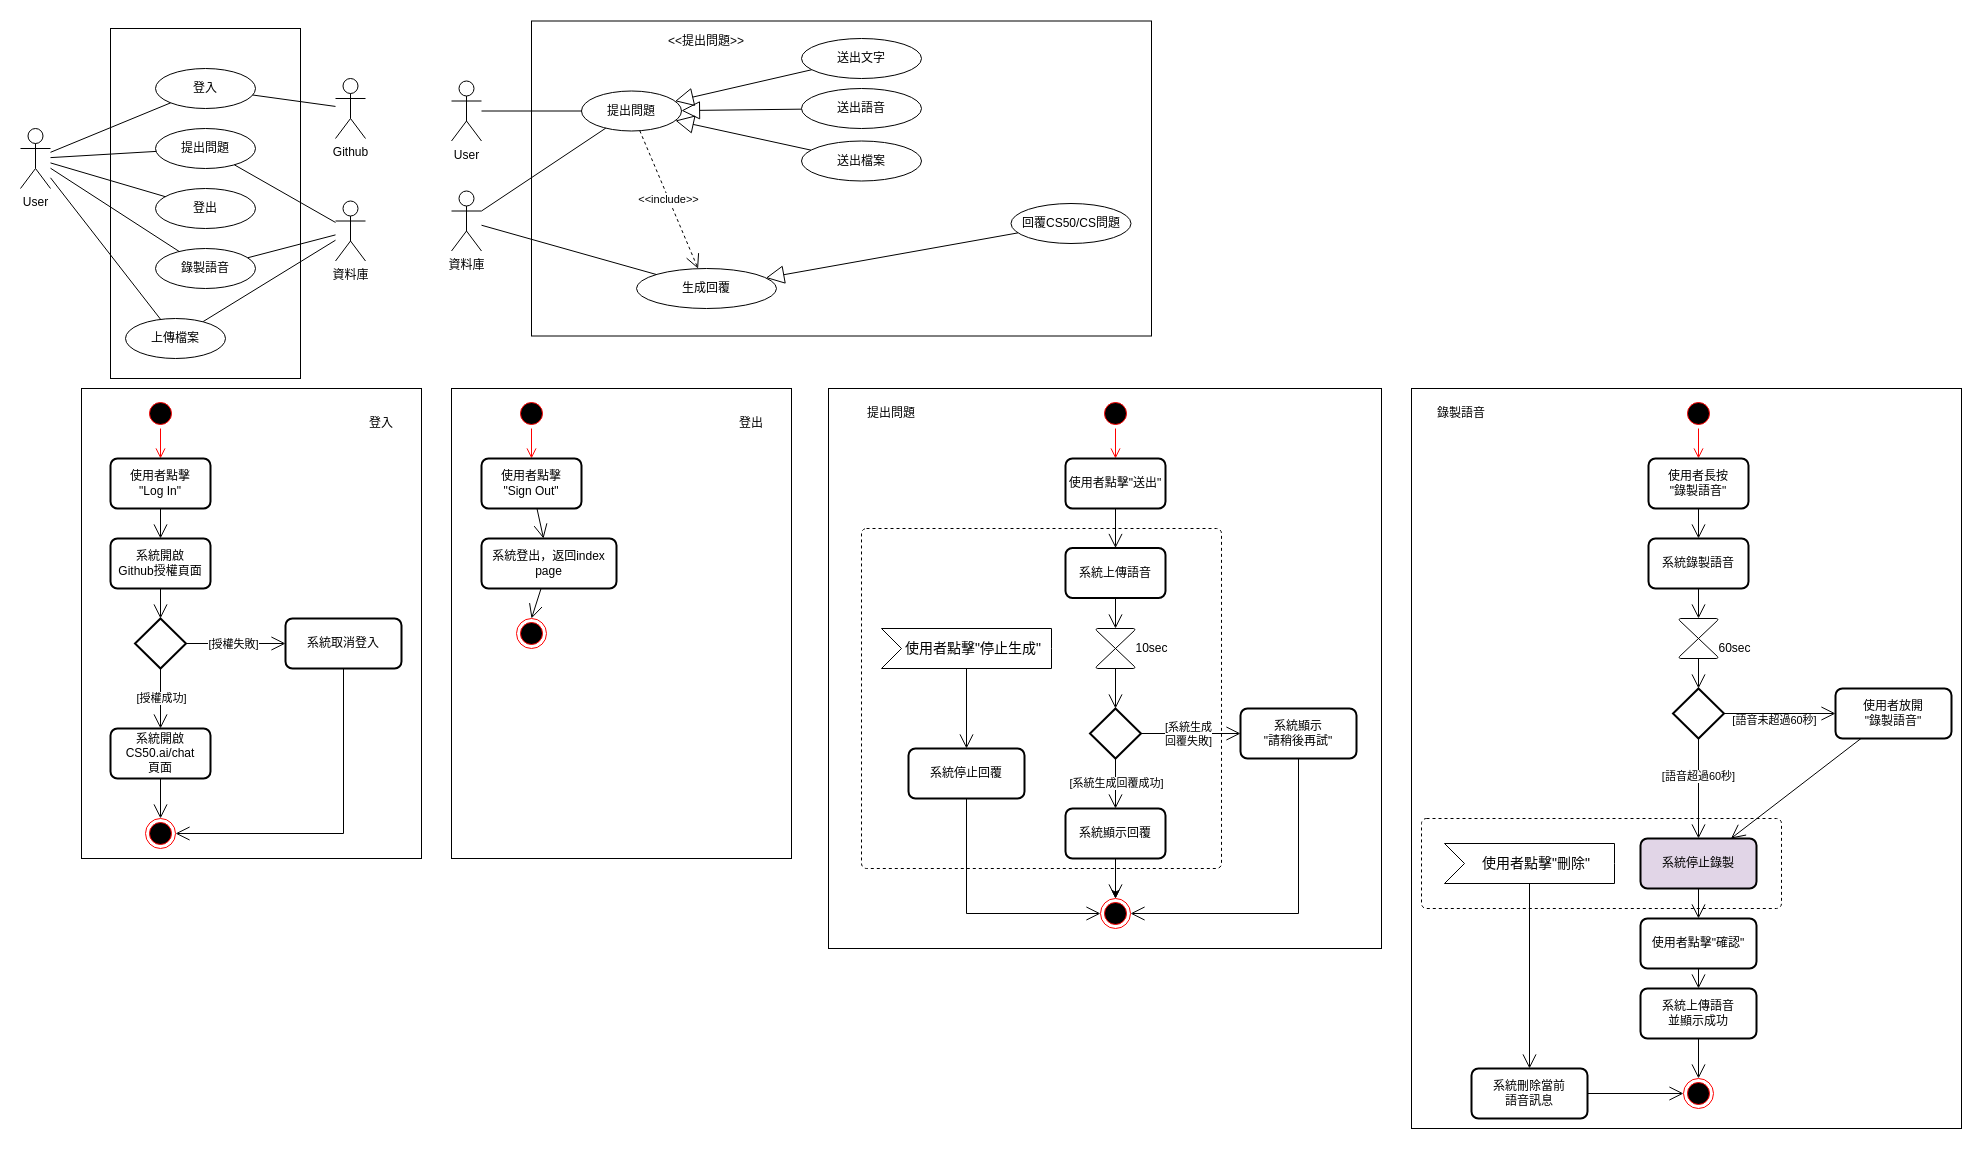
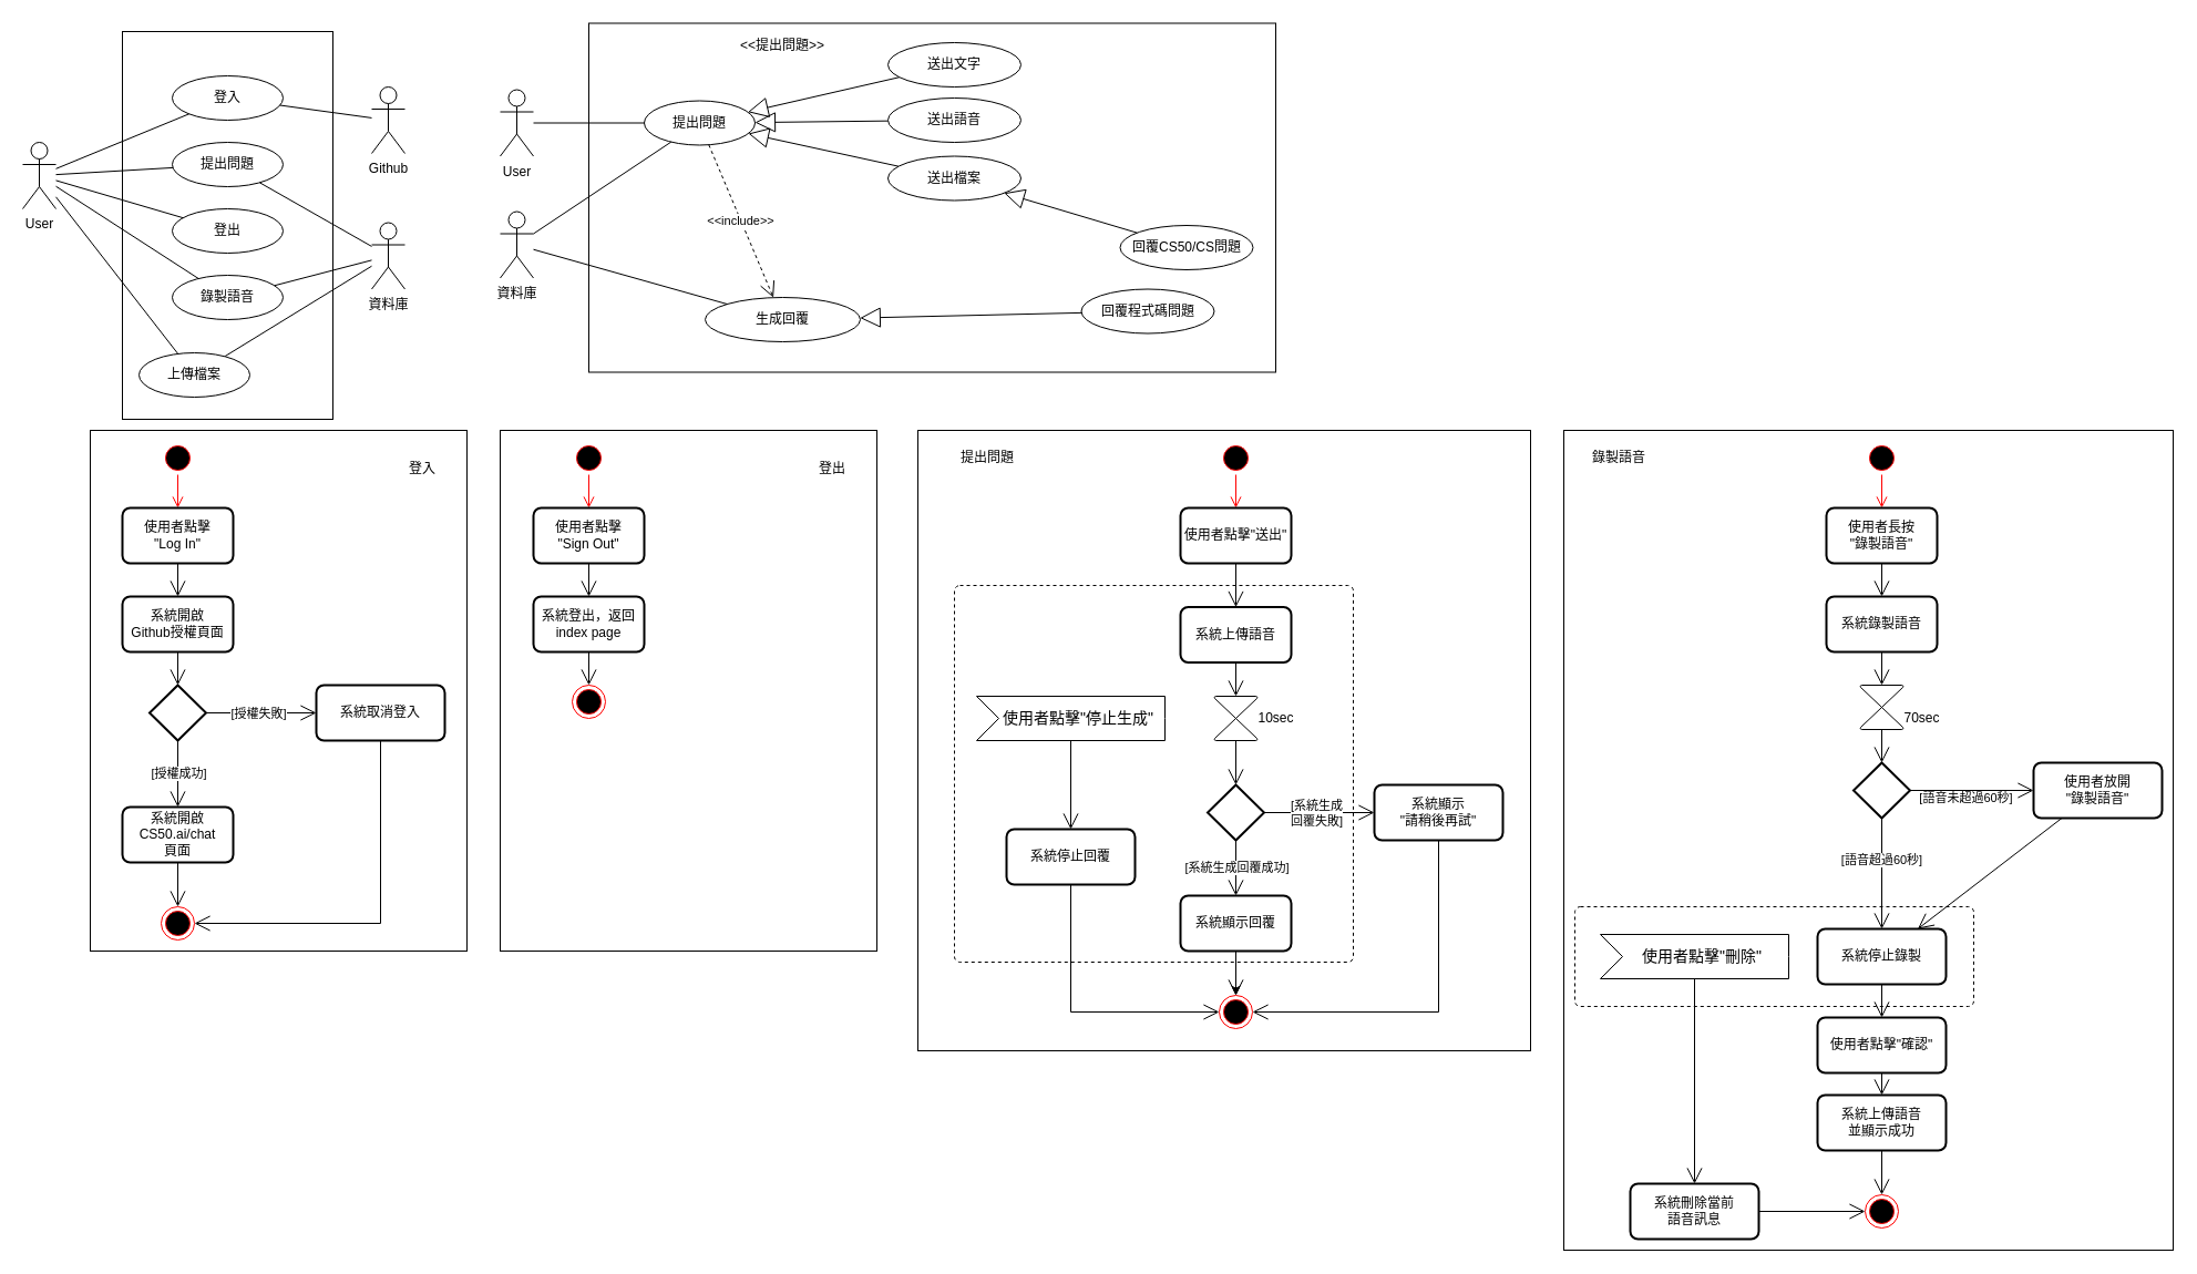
- <mxCell id="79" value="" style="endArrow=block;endSize=16;endFill=0;html=1;rounded=0;" edge="1" parent="1" source="13" target="22"><mxGeometry width="160" relative="1" as="geometry"><mxPoint x="753" y="92" as="sourcePoint" /><mxPoint x="683" y="110" as="targetPoint" /></mxGeometry></mxCell>
+ <mxCell id="79" value="" style="endArrow=block;endSize=16;endFill=0;html=1;rounded=0;" edge="1" parent="1" source="13" target="106"><mxGeometry width="160" relative="1" as="geometry"><mxPoint x="753" y="92" as="sourcePoint" /><mxPoint x="683" y="110" as="targetPoint" /></mxGeometry></mxCell>
+ <mxCell id="12" value="回覆程式碼問題" style="ellipse;whiteSpace=wrap;html=1;" vertex="1" parent="1"><mxGeometry x="975.5" y="260.5" width="120" height="40" as="geometry" /></mxCell>
+ <mxCell id="78" value="" style="endArrow=block;endSize=16;endFill=0;html=1;rounded=0;" edge="1" parent="1" source="12" target="22"><mxGeometry width="160" relative="1" as="geometry"><mxPoint x="601" y="258" as="sourcePoint" /><mxPoint x="761" y="258" as="targetPoint" /></mxGeometry></mxCell>
- <mxCell id="57" value="系統登出，返回index page" style="rounded=1;whiteSpace=wrap;html=1;absoluteArcSize=1;arcSize=14;strokeWidth=2;" vertex="1" parent="1"><mxGeometry x="481" y="538" width="135" height="50" as="geometry" /></mxCell>
+ <mxCell id="57" value="系統登出，返回index page" style="rounded=1;whiteSpace=wrap;html=1;absoluteArcSize=1;arcSize=14;strokeWidth=2;" vertex="1" parent="1"><mxGeometry x="481" y="538" width="100" height="50" as="geometry" /></mxCell>
- <mxCell id="102" value="60sec" style="text;html=1;align=center;verticalAlign=middle;resizable=0;points=[];autosize=1;strokeColor=none;fillColor=none;" vertex="1" parent="1"><mxGeometry x="1704" y="633" width="60" height="30" as="geometry" /></mxCell>
+ <mxCell id="102" value="70sec" style="text;html=1;align=center;verticalAlign=middle;resizable=0;points=[];autosize=1;strokeColor=none;fillColor=none;" vertex="1" parent="1"><mxGeometry x="1704" y="633" width="60" height="30" as="geometry" /></mxCell>
- <mxCell id="110" value="系統停止錄製" style="rounded=1;whiteSpace=wrap;html=1;absoluteArcSize=1;arcSize=14;strokeWidth=2;fillColor=#e1d5e7;" vertex="1" parent="1"><mxGeometry x="1640" y="838" width="116" height="50" as="geometry" /></mxCell>
+ <mxCell id="110" value="系統停止錄製" style="rounded=1;whiteSpace=wrap;html=1;absoluteArcSize=1;arcSize=14;strokeWidth=2;" vertex="1" parent="1"><mxGeometry x="1640" y="838" width="116" height="50" as="geometry" /></mxCell>
